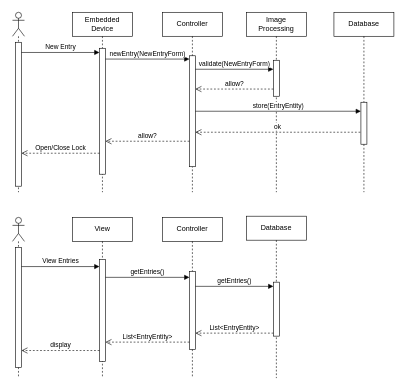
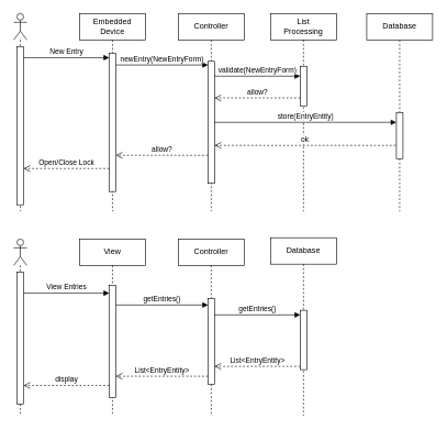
- <mxCell id="8" value="Image&lt;br&gt;Processing" style="shape=umlLifeline;perimeter=lifelinePerimeter;whiteSpace=wrap;html=1;container=1;dropTarget=0;collapsible=0;recursiveResize=0;outlineConnect=0;portConstraint=eastwest;newEdgeStyle={&quot;curved&quot;:0,&quot;rounded&quot;:0};" parent="1" vertex="1"><mxGeometry x="410" y="20" width="100" height="300" as="geometry" /></mxCell>
+ <mxCell id="8" value="List&lt;br&gt;Processing" style="shape=umlLifeline;perimeter=lifelinePerimeter;whiteSpace=wrap;html=1;container=1;dropTarget=0;collapsible=0;recursiveResize=0;outlineConnect=0;portConstraint=eastwest;newEdgeStyle={&quot;curved&quot;:0,&quot;rounded&quot;:0};" parent="1" vertex="1"><mxGeometry x="410" y="20" width="100" height="300" as="geometry" /></mxCell>
